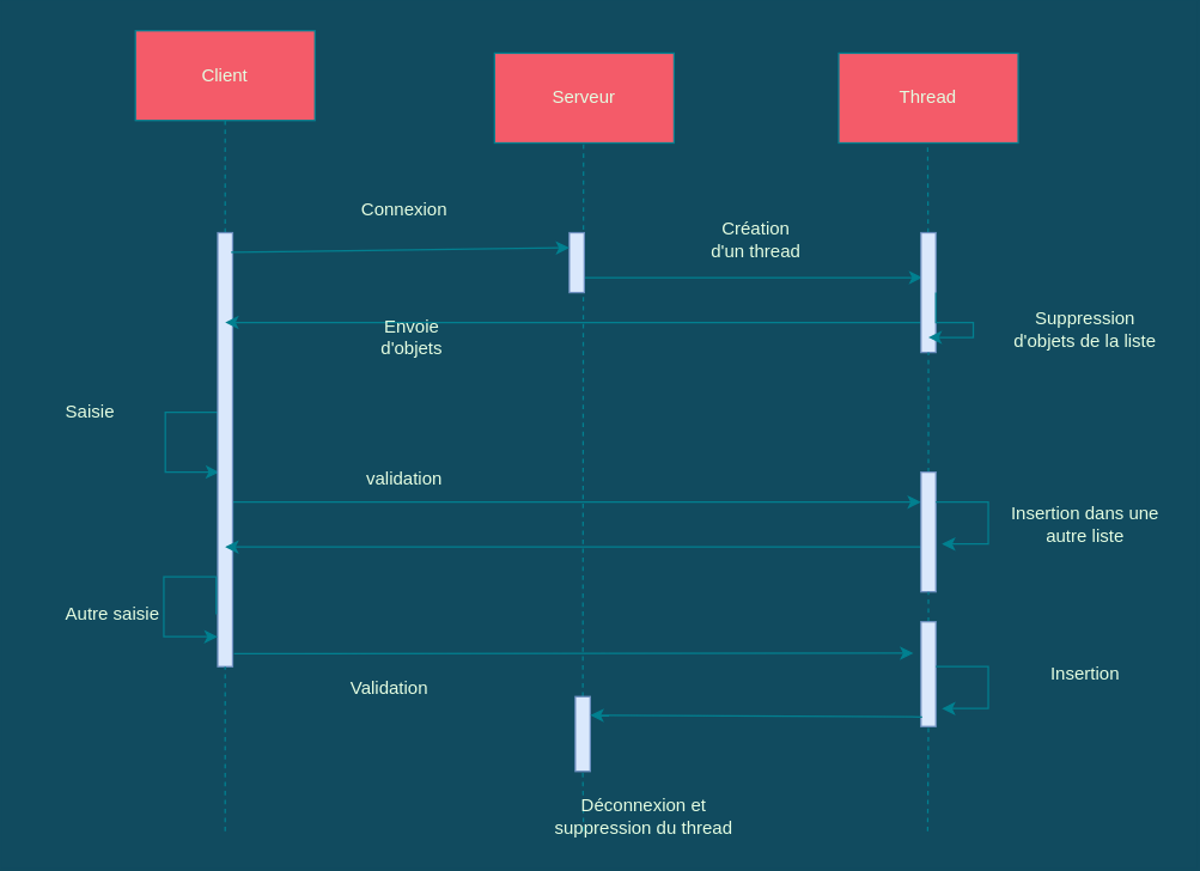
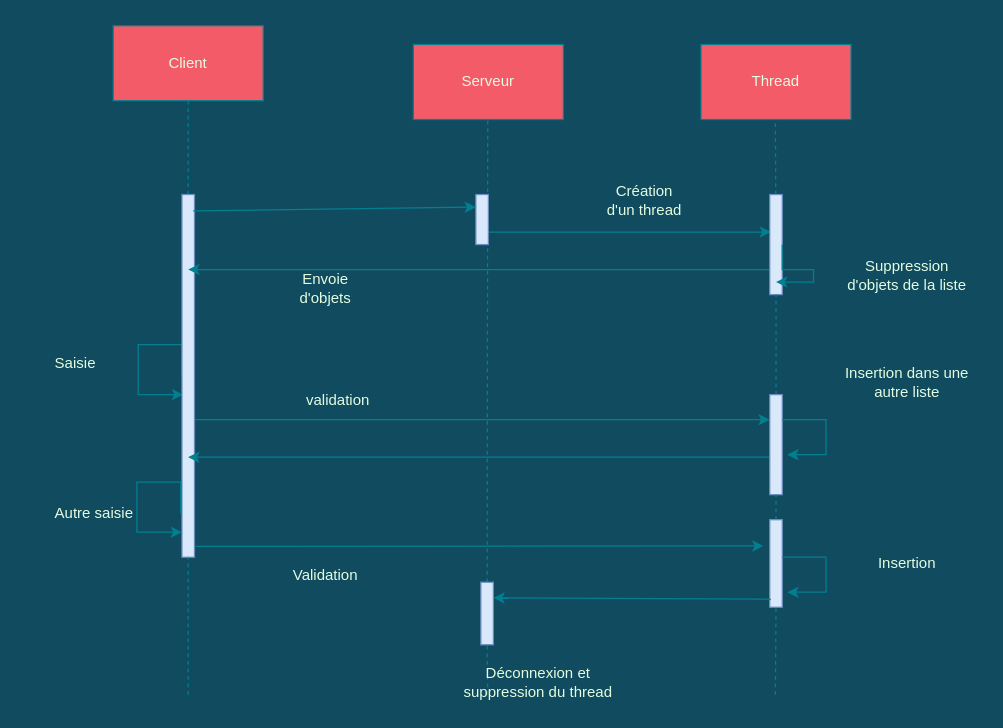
- <mxCell id="15" value="Connexion" style="text;html=1;strokeColor=none;fillColor=none;align=center;verticalAlign=middle;whiteSpace=wrap;rounded=0;fontColor=#E4FDE1;" vertex="1" parent="1"><mxGeometry x="240" y="125" width="60" height="30" as="geometry" /></mxCell>
- <mxCell id="22" value="Création d'un thread" style="text;html=1;strokeColor=none;fillColor=none;align=center;verticalAlign=middle;whiteSpace=wrap;rounded=0;fontColor=#E4FDE1;" vertex="1" parent="1"><mxGeometry x="470" y="145" width="70" height="30" as="geometry" /></mxCell>
+ <mxCell id="22" value="Création d'un thread" style="text;html=1;strokeColor=none;fillColor=none;align=center;verticalAlign=middle;whiteSpace=wrap;rounded=0;fontColor=#E4FDE1;" vertex="1" parent="1"><mxGeometry x="480" y="145" width="70" height="30" as="geometry" /></mxCell>
- <mxCell id="20" value="Envoie d'objets" style="text;html=1;strokeColor=none;fillColor=none;align=center;verticalAlign=middle;whiteSpace=wrap;rounded=0;fontColor=#E4FDE1;" vertex="1" parent="1"><mxGeometry x="245" y="210" width="60" height="30" as="geometry" /></mxCell>
+ <mxCell id="20" value="Envoie d'objets" style="text;html=1;strokeColor=none;fillColor=none;align=center;verticalAlign=middle;whiteSpace=wrap;rounded=0;fontColor=#E4FDE1;" vertex="1" parent="1"><mxGeometry x="230" y="215" width="60" height="30" as="geometry" /></mxCell>
- <mxCell id="35" value="Saisie" style="text;html=1;strokeColor=none;fillColor=none;align=center;verticalAlign=middle;whiteSpace=wrap;rounded=0;fontColor=#E4FDE1;" vertex="1" parent="1"><mxGeometry x="20" y="260" width="80" height="30" as="geometry" /></mxCell>
+ <mxCell id="35" value="Saisie" style="text;html=1;strokeColor=none;fillColor=none;align=center;verticalAlign=middle;whiteSpace=wrap;rounded=0;fontColor=#E4FDE1;" vertex="1" parent="1"><mxGeometry x="20" y="275" width="80" height="30" as="geometry" /></mxCell>
- <mxCell id="38" value="Insertion dans une autre liste" style="text;html=1;strokeColor=none;fillColor=none;align=center;verticalAlign=middle;whiteSpace=wrap;rounded=0;fontColor=#E4FDE1;" vertex="1" parent="1"><mxGeometry x="670" y="335" width="110" height="30" as="geometry" /></mxCell>
+ <mxCell id="38" value="Insertion dans une autre liste" style="text;html=1;strokeColor=none;fillColor=none;align=center;verticalAlign=middle;whiteSpace=wrap;rounded=0;fontColor=#E4FDE1;" vertex="1" parent="1"><mxGeometry x="670" y="290" width="110" height="30" as="geometry" /></mxCell>
